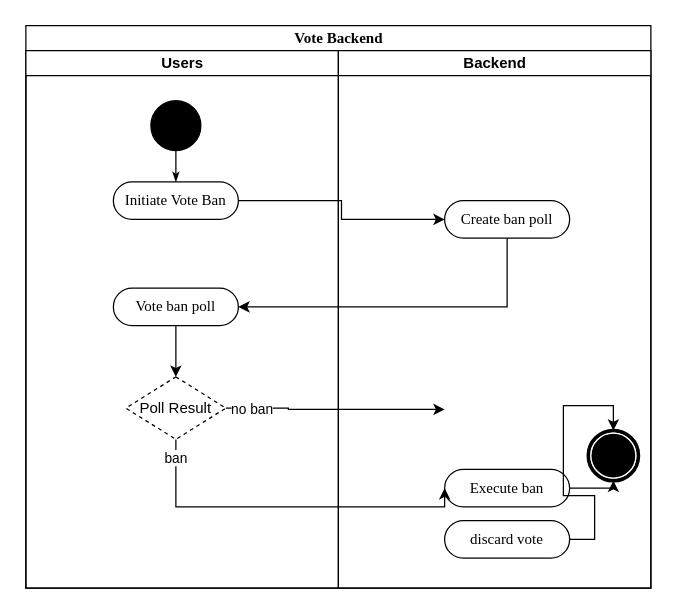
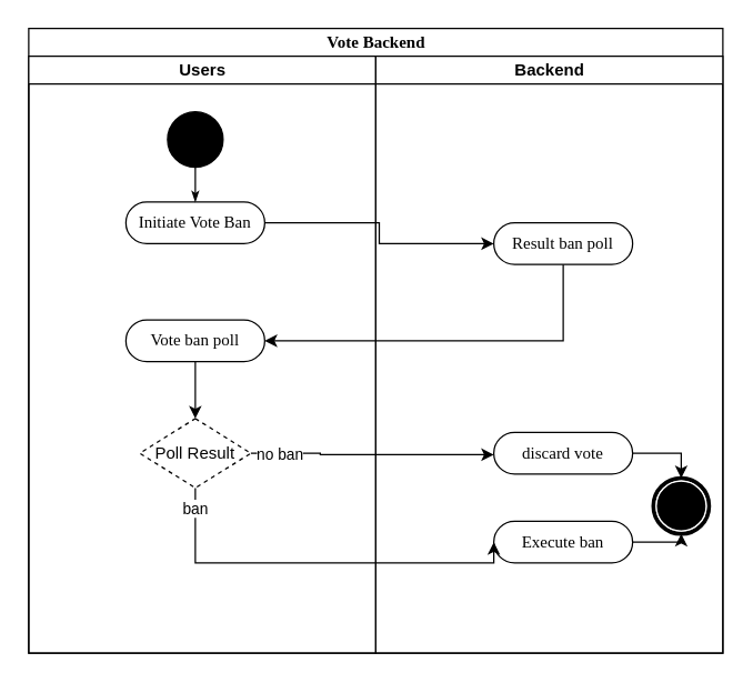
- <mxCell id="11" value="Create ban poll" style="rounded=1;whiteSpace=wrap;html=1;shadow=0;comic=0;labelBackgroundColor=none;strokeWidth=1;fontFamily=Verdana;fontSize=12;align=center;arcSize=50;" parent="10" vertex="1"><mxGeometry x="85" y="120" width="100" height="30" as="geometry" /></mxCell>
+ <mxCell id="11" value="Result ban poll" style="rounded=1;whiteSpace=wrap;html=1;shadow=0;comic=0;labelBackgroundColor=none;strokeWidth=1;fontFamily=Verdana;fontSize=12;align=center;arcSize=50;" parent="10" vertex="1"><mxGeometry x="85" y="120" width="100" height="30" as="geometry" /></mxCell>
- <mxCell id="12" value="discard vote" style="rounded=1;whiteSpace=wrap;html=1;shadow=0;comic=0;labelBackgroundColor=none;strokeWidth=1;fontFamily=Verdana;fontSize=12;align=center;arcSize=50;" vertex="1" parent="10"><mxGeometry x="85" y="376" width="100" height="30" as="geometry" /></mxCell>
+ <mxCell id="12" value="discard vote" style="rounded=1;whiteSpace=wrap;html=1;shadow=0;comic=0;labelBackgroundColor=none;strokeWidth=1;fontFamily=Verdana;fontSize=12;align=center;arcSize=50;" vertex="1" parent="10"><mxGeometry x="85" y="271" width="100" height="30" as="geometry" /></mxCell>
